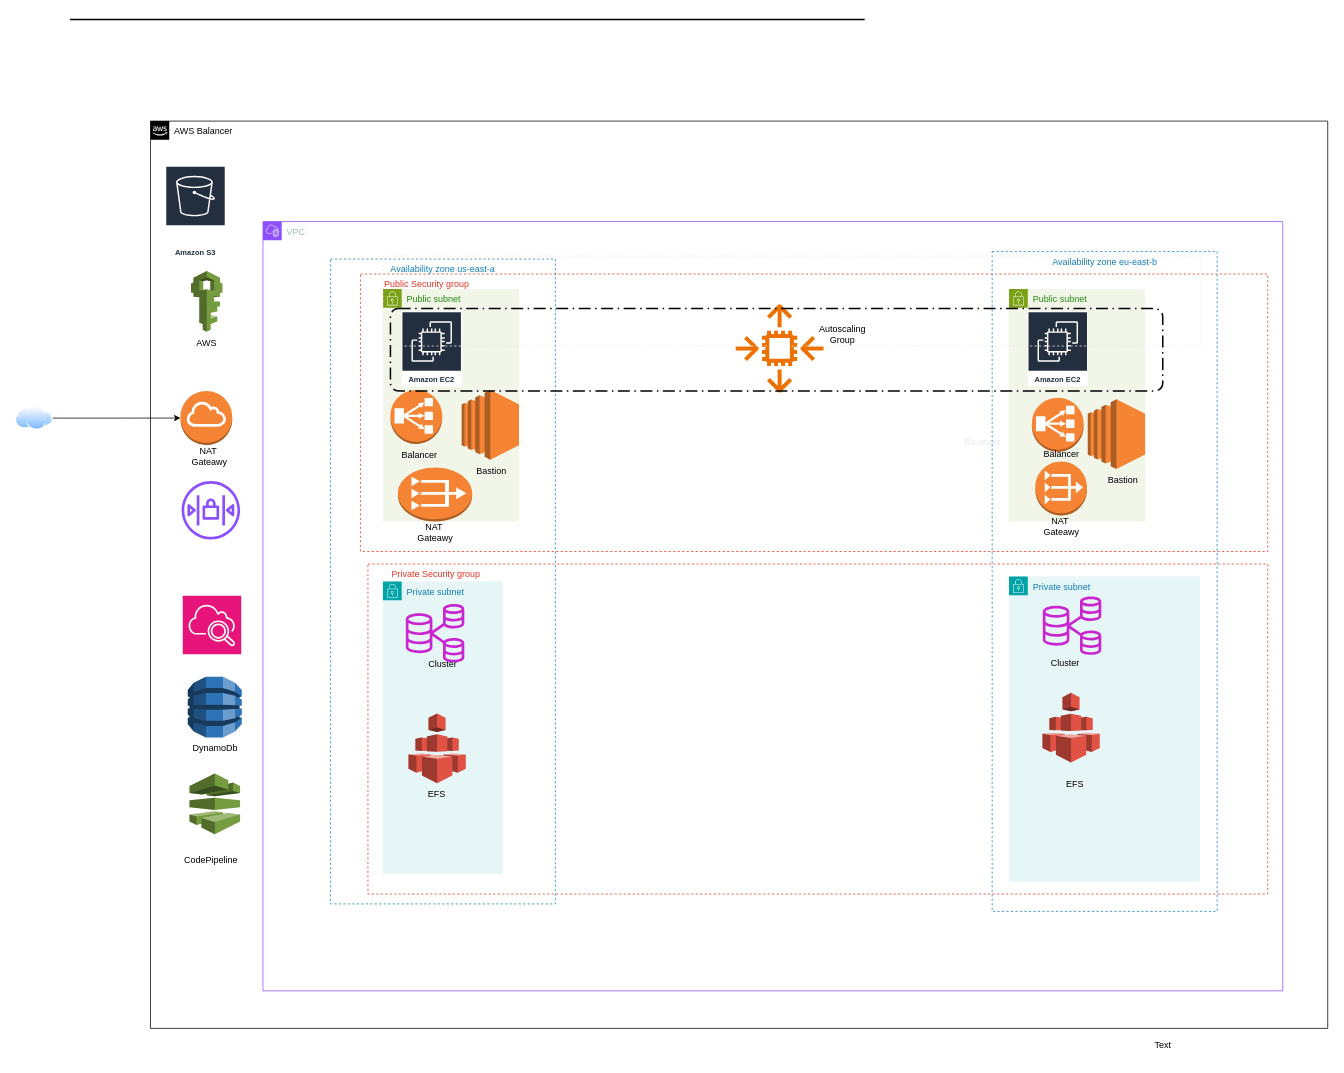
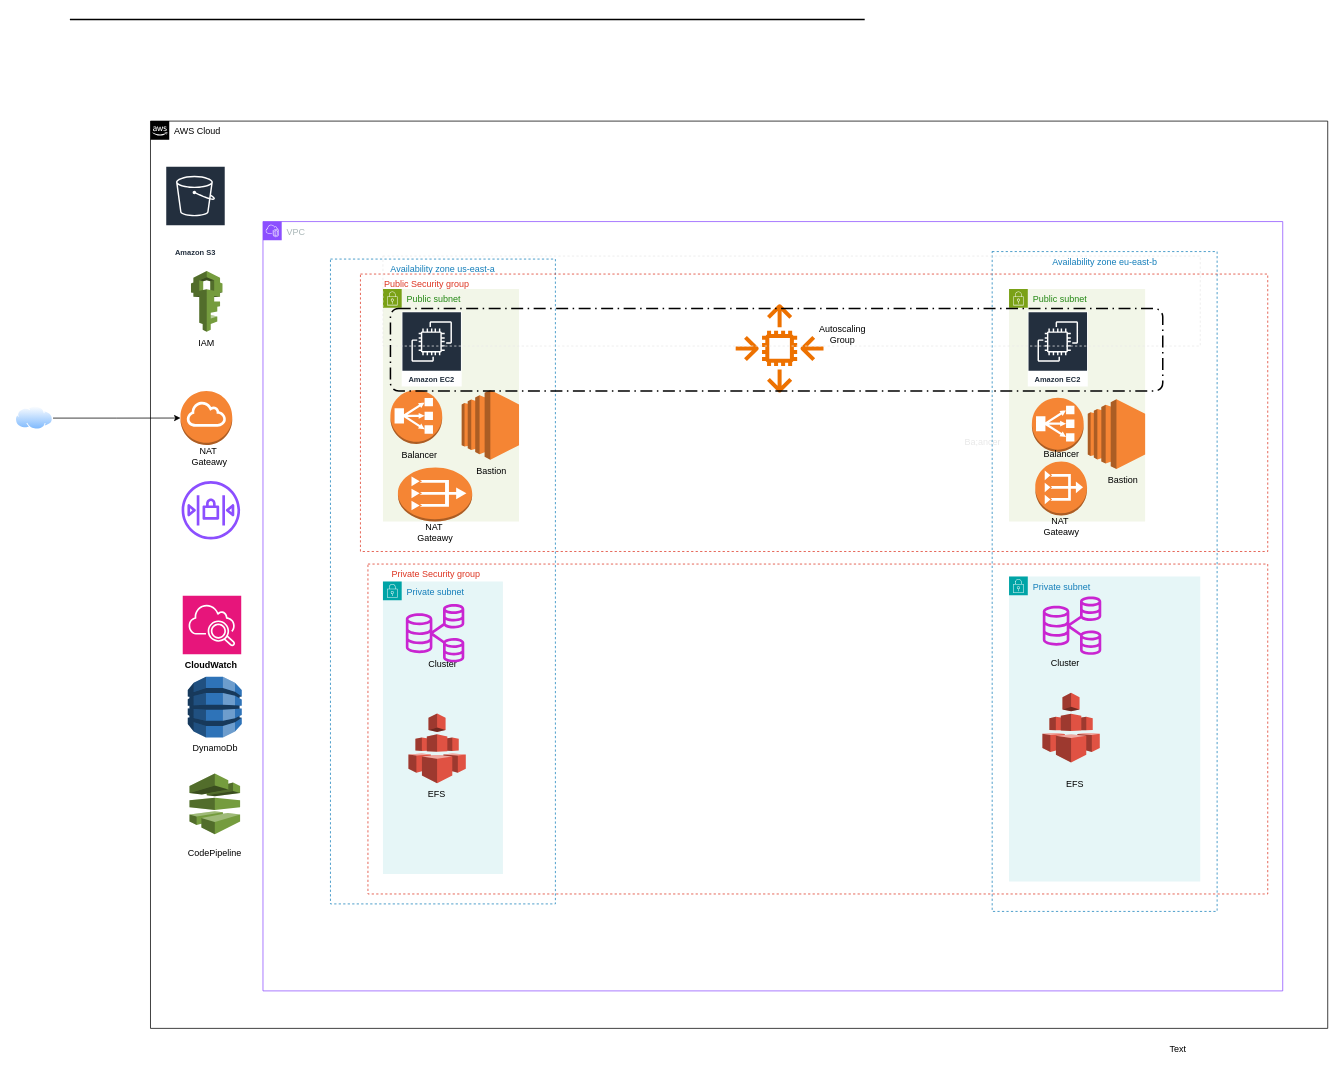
- <mxCell id="5" value="AWS Balancer" style="points=[[0,0],[0.25,0],[0.5,0],[0.75,0],[1,0],[1,0.25],[1,0.5],[1,0.75],[1,1],[0.75,1],[0.5,1],[0.25,1],[0,1],[0,0.75],[0,0.5],[0,0.25]];outlineConnect=0;html=1;whiteSpace=wrap;fontSize=12;fontStyle=0;container=1;pointerEvents=0;collapsible=0;recursiveResize=0;shape=mxgraph.aws4.group;grIcon=mxgraph.aws4.group_aws_cloud_alt;fillColor=none;verticalAlign=top;align=left;spacingLeft=30;dashed=0;labelBackgroundColor=none;" parent="1" vertex="1"><mxGeometry x="200" y="161" width="1570" height="1210" as="geometry" /></mxCell>
+ <mxCell id="5" value="AWS Cloud" style="points=[[0,0],[0.25,0],[0.5,0],[0.75,0],[1,0],[1,0.25],[1,0.5],[1,0.75],[1,1],[0.75,1],[0.5,1],[0.25,1],[0,1],[0,0.75],[0,0.5],[0,0.25]];outlineConnect=0;html=1;whiteSpace=wrap;fontSize=12;fontStyle=0;container=1;pointerEvents=0;collapsible=0;recursiveResize=0;shape=mxgraph.aws4.group;grIcon=mxgraph.aws4.group_aws_cloud_alt;fillColor=none;verticalAlign=top;align=left;spacingLeft=30;dashed=0;labelBackgroundColor=none;" parent="1" vertex="1"><mxGeometry x="200" y="161" width="1570" height="1210" as="geometry" /></mxCell>
- <mxCell id="15" value="AWS" style="text;html=1;align=center;verticalAlign=middle;whiteSpace=wrap;rounded=0;fontSize=12;fontFamily=Helvetica;" parent="5" vertex="1"><mxGeometry x="44.5" y="281" width="60" height="30" as="geometry" /></mxCell>
+ <mxCell id="15" value="IAM" style="text;html=1;align=center;verticalAlign=middle;whiteSpace=wrap;rounded=0;fontSize=12;fontFamily=Helvetica;" parent="5" vertex="1"><mxGeometry x="44.5" y="281" width="60" height="30" as="geometry" /></mxCell>
+ <mxCell id="9" value="CloudWatch" style="text;html=1;strokeColor=none;fillColor=none;align=center;verticalAlign=middle;whiteSpace=wrap;rounded=0;fontSize=12;fontFamily=Helvetica;fontColor=#000000;labelBackgroundColor=none;fontStyle=1" parent="5" vertex="1"><mxGeometry x="50.5" y="711" width="60" height="30" as="geometry" /></mxCell>
- <mxCell id="16" value="CodePipeline" style="text;html=1;align=center;verticalAlign=middle;whiteSpace=wrap;rounded=0;fontSize=12;fontFamily=Helvetica;" parent="5" vertex="1"><mxGeometry x="50.75" y="971" width="60" height="30" as="geometry" /></mxCell>
+ <mxCell id="16" value="CodePipeline" style="text;html=1;align=center;verticalAlign=middle;whiteSpace=wrap;rounded=0;fontSize=12;fontFamily=Helvetica;" parent="5" vertex="1"><mxGeometry x="55.75" y="961" width="60" height="30" as="geometry" /></mxCell>
- <mxCell id="53" value="Text" style="text;html=1;align=center;verticalAlign=middle;resizable=0;points=[];autosize=1;strokeColor=none;fillColor=none;" parent="1" vertex="1"><mxGeometry x="1525" y="1379" width="50" height="30" as="geometry" /></mxCell>
+ <mxCell id="53" value="Text" style="text;html=1;align=center;verticalAlign=middle;resizable=0;points=[];autosize=1;strokeColor=none;fillColor=none;" parent="1" vertex="1"><mxGeometry x="1545" y="1384" width="50" height="30" as="geometry" /></mxCell>
